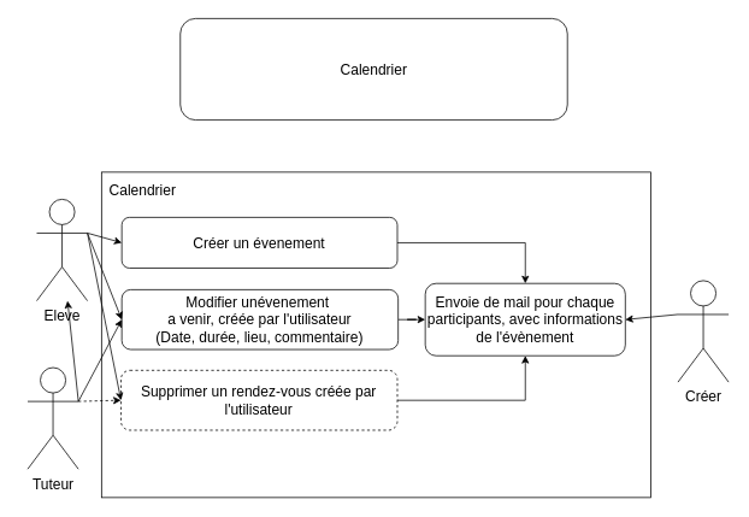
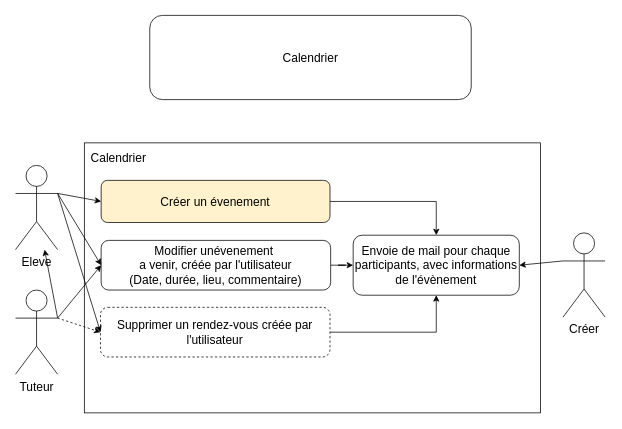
- <mxCell id="12" value="&lt;span style=&quot;font-size: 16px&quot;&gt;Créer un évenement&lt;/span&gt;" style="rounded=1;whiteSpace=wrap;html=1;fontFamily=Helvetica;fontSize=16;" parent="3" vertex="1"><mxGeometry x="114.215" y="50.001" width="305.101" height="56.154" as="geometry" /></mxCell>
+ <mxCell id="12" value="&lt;span style=&quot;font-size: 16px&quot;&gt;Créer un évenement&lt;/span&gt;" style="rounded=1;whiteSpace=wrap;html=1;fontFamily=Helvetica;fontSize=16;fillColor=#fff2cc;" parent="3" vertex="1"><mxGeometry x="114.215" y="50.001" width="305.101" height="56.154" as="geometry" /></mxCell>
- <mxCell id="4" value="Eleve" style="shape=umlActor;verticalLabelPosition=bottom;verticalAlign=top;html=1;outlineConnect=0;fontSize=16;" parent="3" vertex="1"><mxGeometry x="20" y="30.0" width="56.154" height="112.308" as="geometry" /></mxCell>
+ <mxCell id="4" value="Eleve" style="shape=umlActor;verticalLabelPosition=bottom;verticalAlign=top;html=1;outlineConnect=0;fontSize=16;" parent="3" vertex="1"><mxGeometry y="30.0" width="56.154" height="112.308" as="geometry" /></mxCell>
- <mxCell id="13" value="Tuteur" style="shape=umlActor;verticalLabelPosition=bottom;verticalAlign=top;html=1;outlineConnect=0;fontSize=16;" parent="3" vertex="1"><mxGeometry x="10" y="216.21" width="56.154" height="112.308" as="geometry" /></mxCell>
+ <mxCell id="13" value="Tuteur" style="shape=umlActor;verticalLabelPosition=bottom;verticalAlign=top;html=1;outlineConnect=0;fontSize=16;" parent="3" vertex="1"><mxGeometry y="196.21" width="56.154" height="112.308" as="geometry" /></mxCell>
